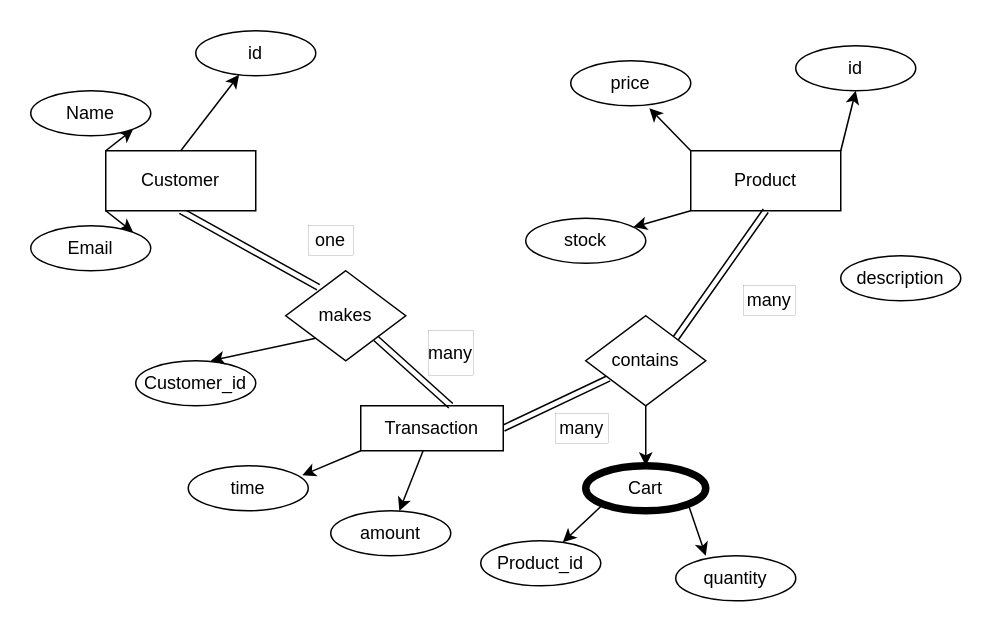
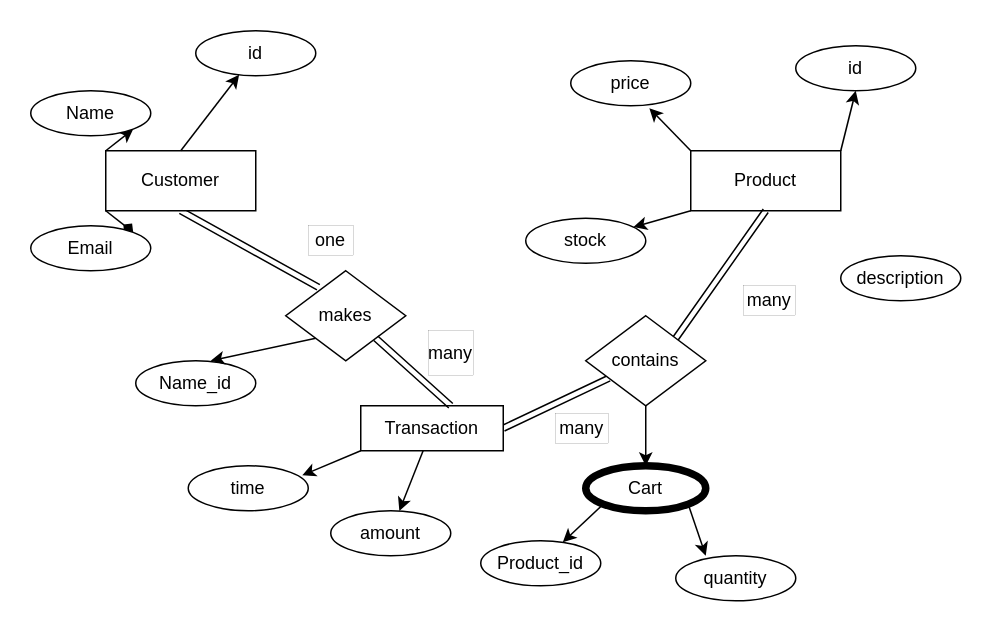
- <mxCell id="3" style="edgeStyle=none;html=1;exitX=0;exitY=1;exitDx=0;exitDy=0;entryX=1;entryY=0;entryDx=0;entryDy=0;" edge="1" parent="1" source="5" target="9"><mxGeometry relative="1" as="geometry" /></mxCell>
+ <mxCell id="3" style="edgeStyle=none;html=1;exitX=0;exitY=1;exitDx=0;exitDy=0;entryX=1;entryY=0;entryDx=0;entryDy=0;endArrow=diamond;" edge="1" parent="1" source="5" target="9"><mxGeometry relative="1" as="geometry" /></mxCell>
- <mxCell id="22" value="Customer_id" style="ellipse;whiteSpace=wrap;html=1;" vertex="1" parent="1"><mxGeometry x="90" y="240" width="80" height="30" as="geometry" /></mxCell>
+ <mxCell id="22" value="Name_id" style="ellipse;whiteSpace=wrap;html=1;" vertex="1" parent="1"><mxGeometry x="90" y="240" width="80" height="30" as="geometry" /></mxCell>
